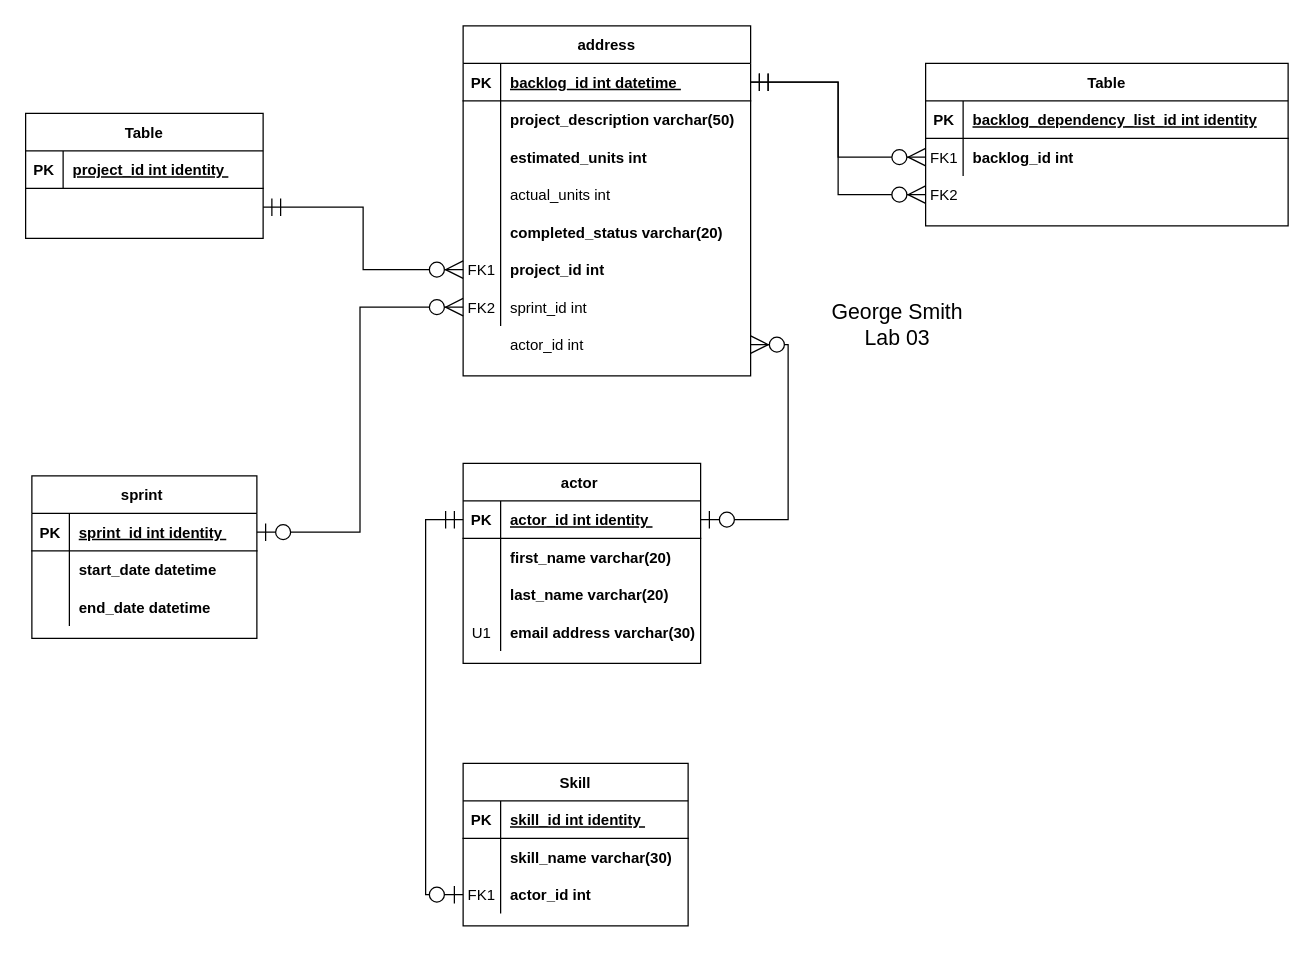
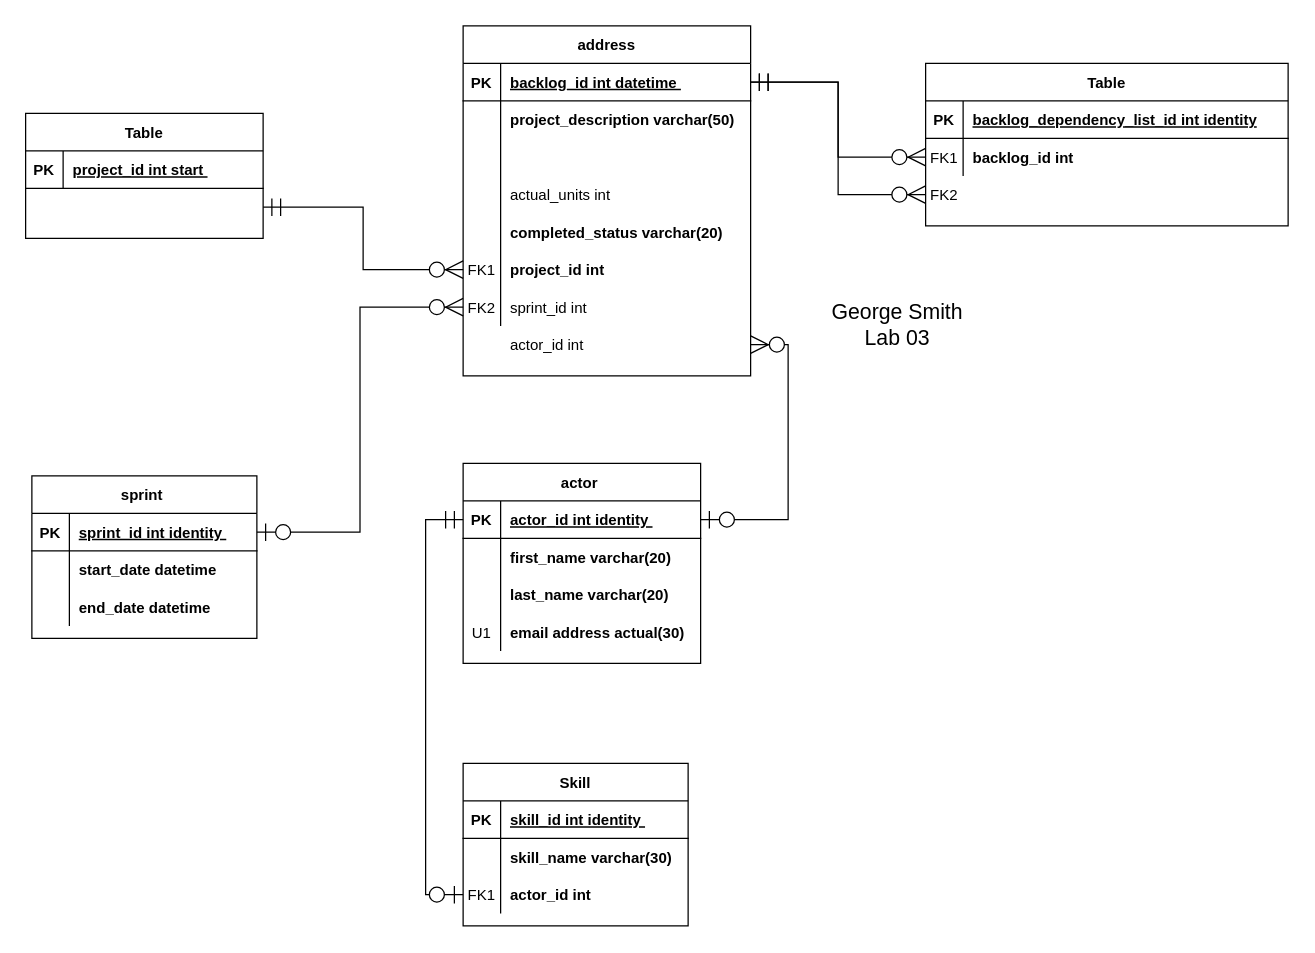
- <mxCell id="17" value="estimated_units int " style="shape=partialRectangle;connectable=0;fillColor=none;top=0;left=0;bottom=0;right=0;align=left;spacingLeft=6;overflow=hidden;fontStyle=1" vertex="1" parent="15"><mxGeometry x="30" width="200" height="30" as="geometry" /></mxCell>
- <mxCell id="5" value="project_id int identity " style="shape=partialRectangle;connectable=0;fillColor=none;top=0;left=0;bottom=0;right=0;align=left;spacingLeft=6;fontStyle=5;overflow=hidden;" vertex="1" parent="3"><mxGeometry x="30" width="160" height="30" as="geometry" /></mxCell>
+ <mxCell id="5" value="project_id int start " style="shape=partialRectangle;connectable=0;fillColor=none;top=0;left=0;bottom=0;right=0;align=left;spacingLeft=6;fontStyle=5;overflow=hidden;" vertex="1" parent="3"><mxGeometry x="30" width="160" height="30" as="geometry" /></mxCell>
- <mxCell id="53" value="email address varchar(30)" style="shape=partialRectangle;connectable=0;fillColor=none;top=0;left=0;bottom=0;right=0;align=left;spacingLeft=6;overflow=hidden;fontStyle=1" vertex="1" parent="51"><mxGeometry x="30" width="160" height="30" as="geometry" /></mxCell>
+ <mxCell id="53" value="email address actual(30)" style="shape=partialRectangle;connectable=0;fillColor=none;top=0;left=0;bottom=0;right=0;align=left;spacingLeft=6;overflow=hidden;fontStyle=1" vertex="1" parent="51"><mxGeometry x="30" width="160" height="30" as="geometry" /></mxCell>
